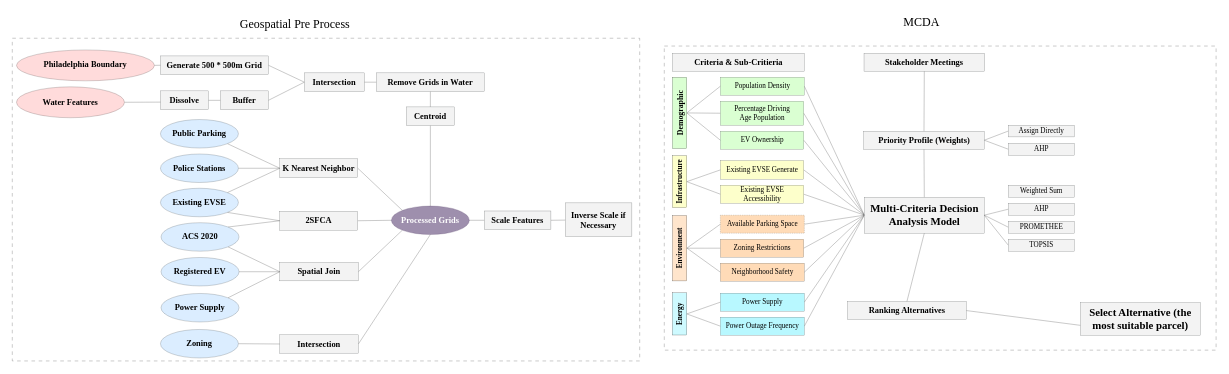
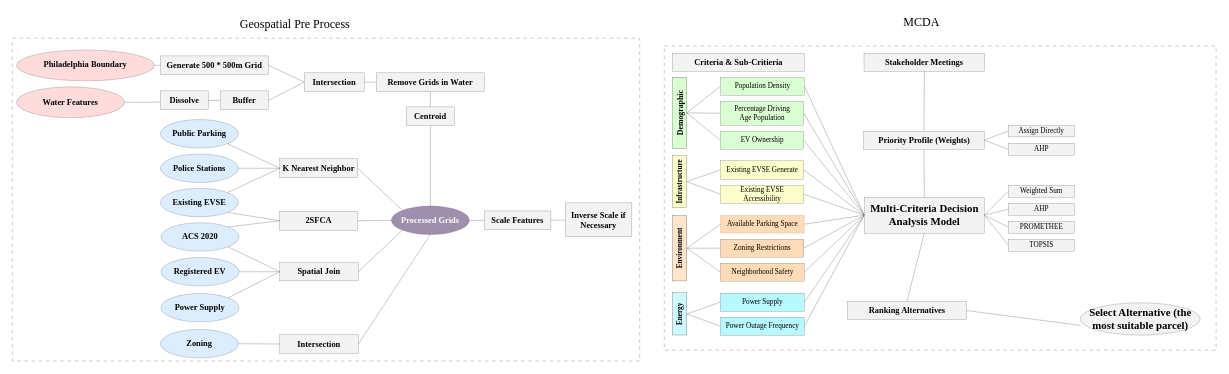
+ <mxCell id="39" style="edgeStyle=none;html=1;exitX=1;exitY=0.5;exitDx=0;exitDy=0;entryX=0;entryY=0.5;entryDx=0;entryDy=0;strokeColor=#4D4D4D;strokeWidth=0.5;fontFamily=Calibri;fontSource=https%3A%2F%2Ffonts.googleapis.com%2Fcss%3Ffamily%3DCalibri;fontSize=12;fontColor=#000000;endArrow=none;endFill=0;" parent="1" source="40" target="41" edge="1"><mxGeometry relative="1" as="geometry" /></mxCell>
- <mxCell id="59" value="&lt;h2&gt;&lt;font color=&quot;#000000&quot;&gt;Select Alternative (the most suitable parcel)&lt;/font&gt;&lt;/h2&gt;" style="rounded=0;whiteSpace=wrap;html=1;strokeColor=#36393d;strokeWidth=0.5;fontFamily=Calibri;fontSource=https%3A%2F%2Ffonts.googleapis.com%2Fcss%3Ffamily%3DCalibri;fontSize=12;fillColor=#eeeeee;opacity=70;fontStyle=0" parent="1" vertex="1"><mxGeometry x="1800.5" y="504" width="200" height="54" as="geometry" /></mxCell>
+ <mxCell id="59" value="&lt;h2&gt;&lt;font color=&quot;#000000&quot;&gt;Select Alternative (the most suitable parcel)&lt;/font&gt;&lt;/h2&gt;" style="ellipse;whiteSpace=wrap;html=1;strokeColor=#36393d;strokeWidth=0.5;fontFamily=Calibri;fontSource=https%3A%2F%2Ffonts.googleapis.com%2Fcss%3Ffamily%3DCalibri;fontSize=12;fillColor=#eeeeee;opacity=70;fontStyle=0;" parent="1" vertex="1"><mxGeometry x="1800.5" y="504" width="200" height="54" as="geometry" /></mxCell>
